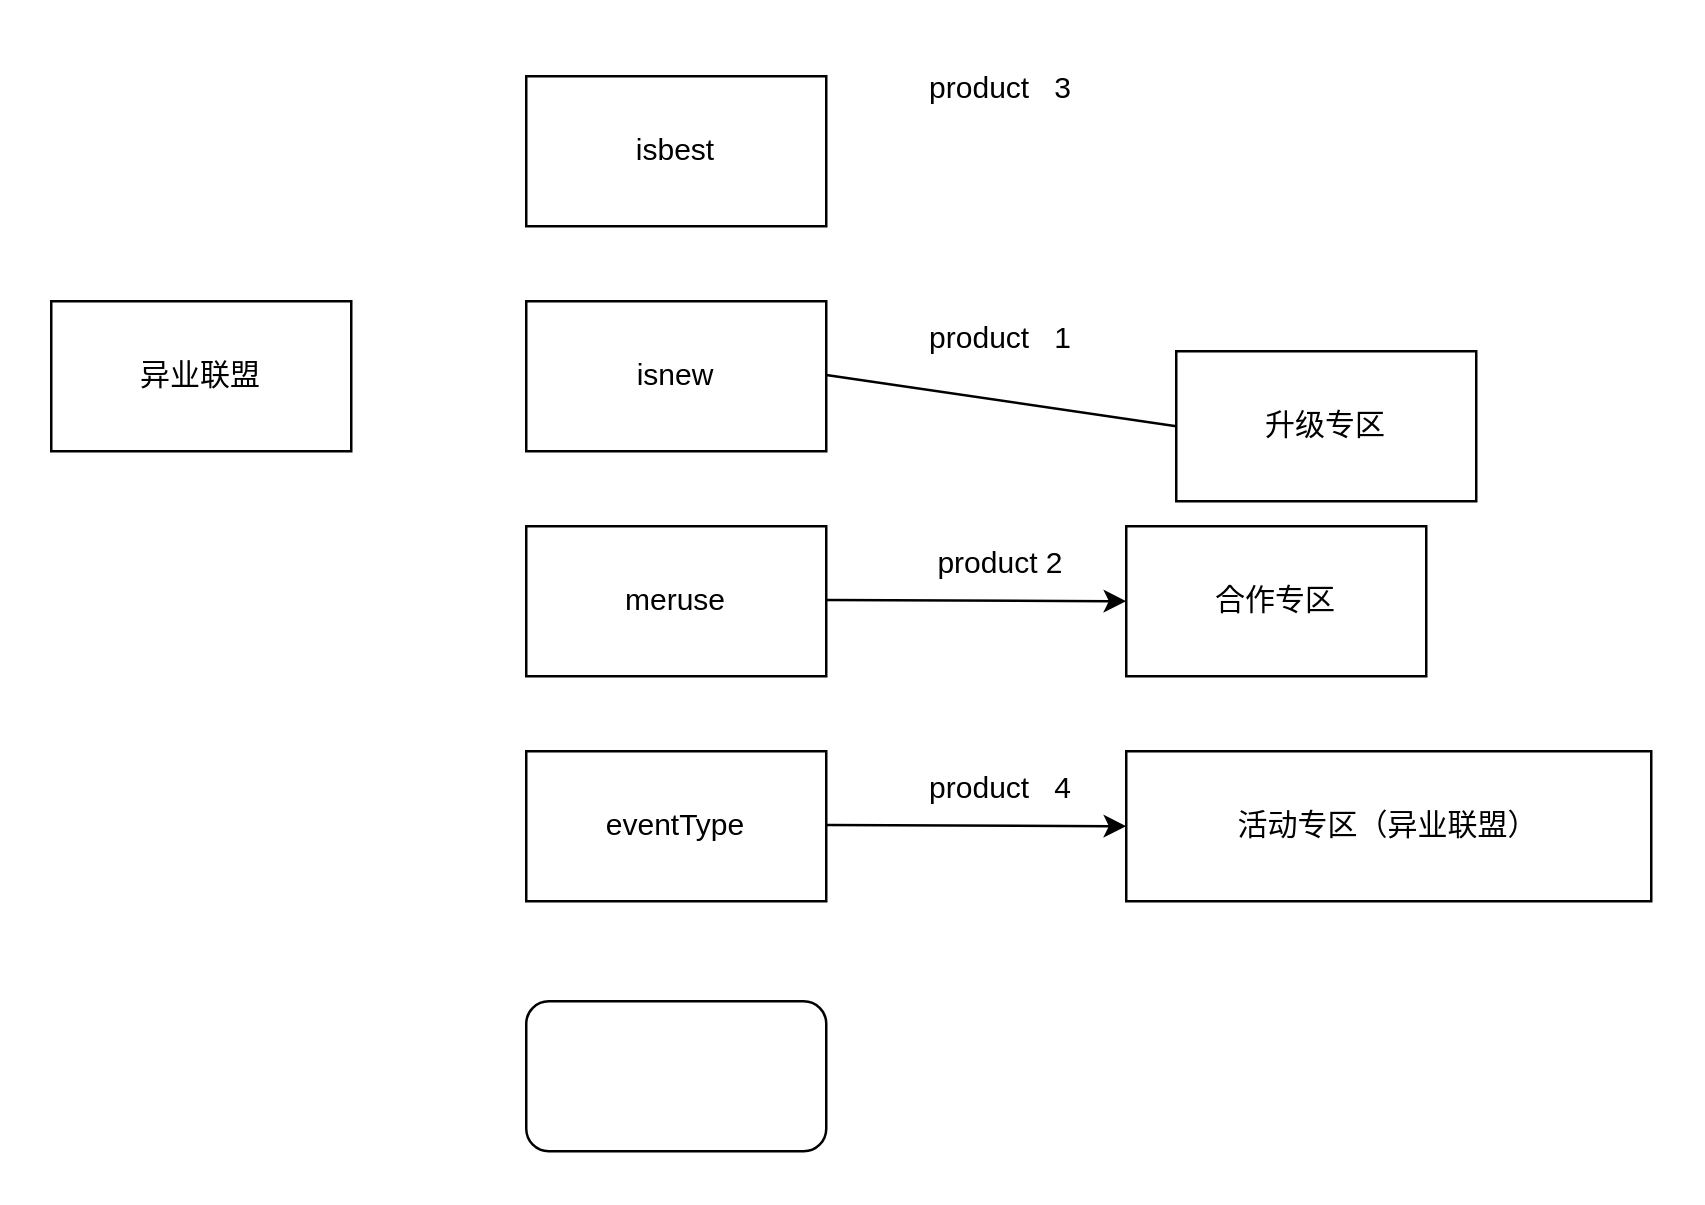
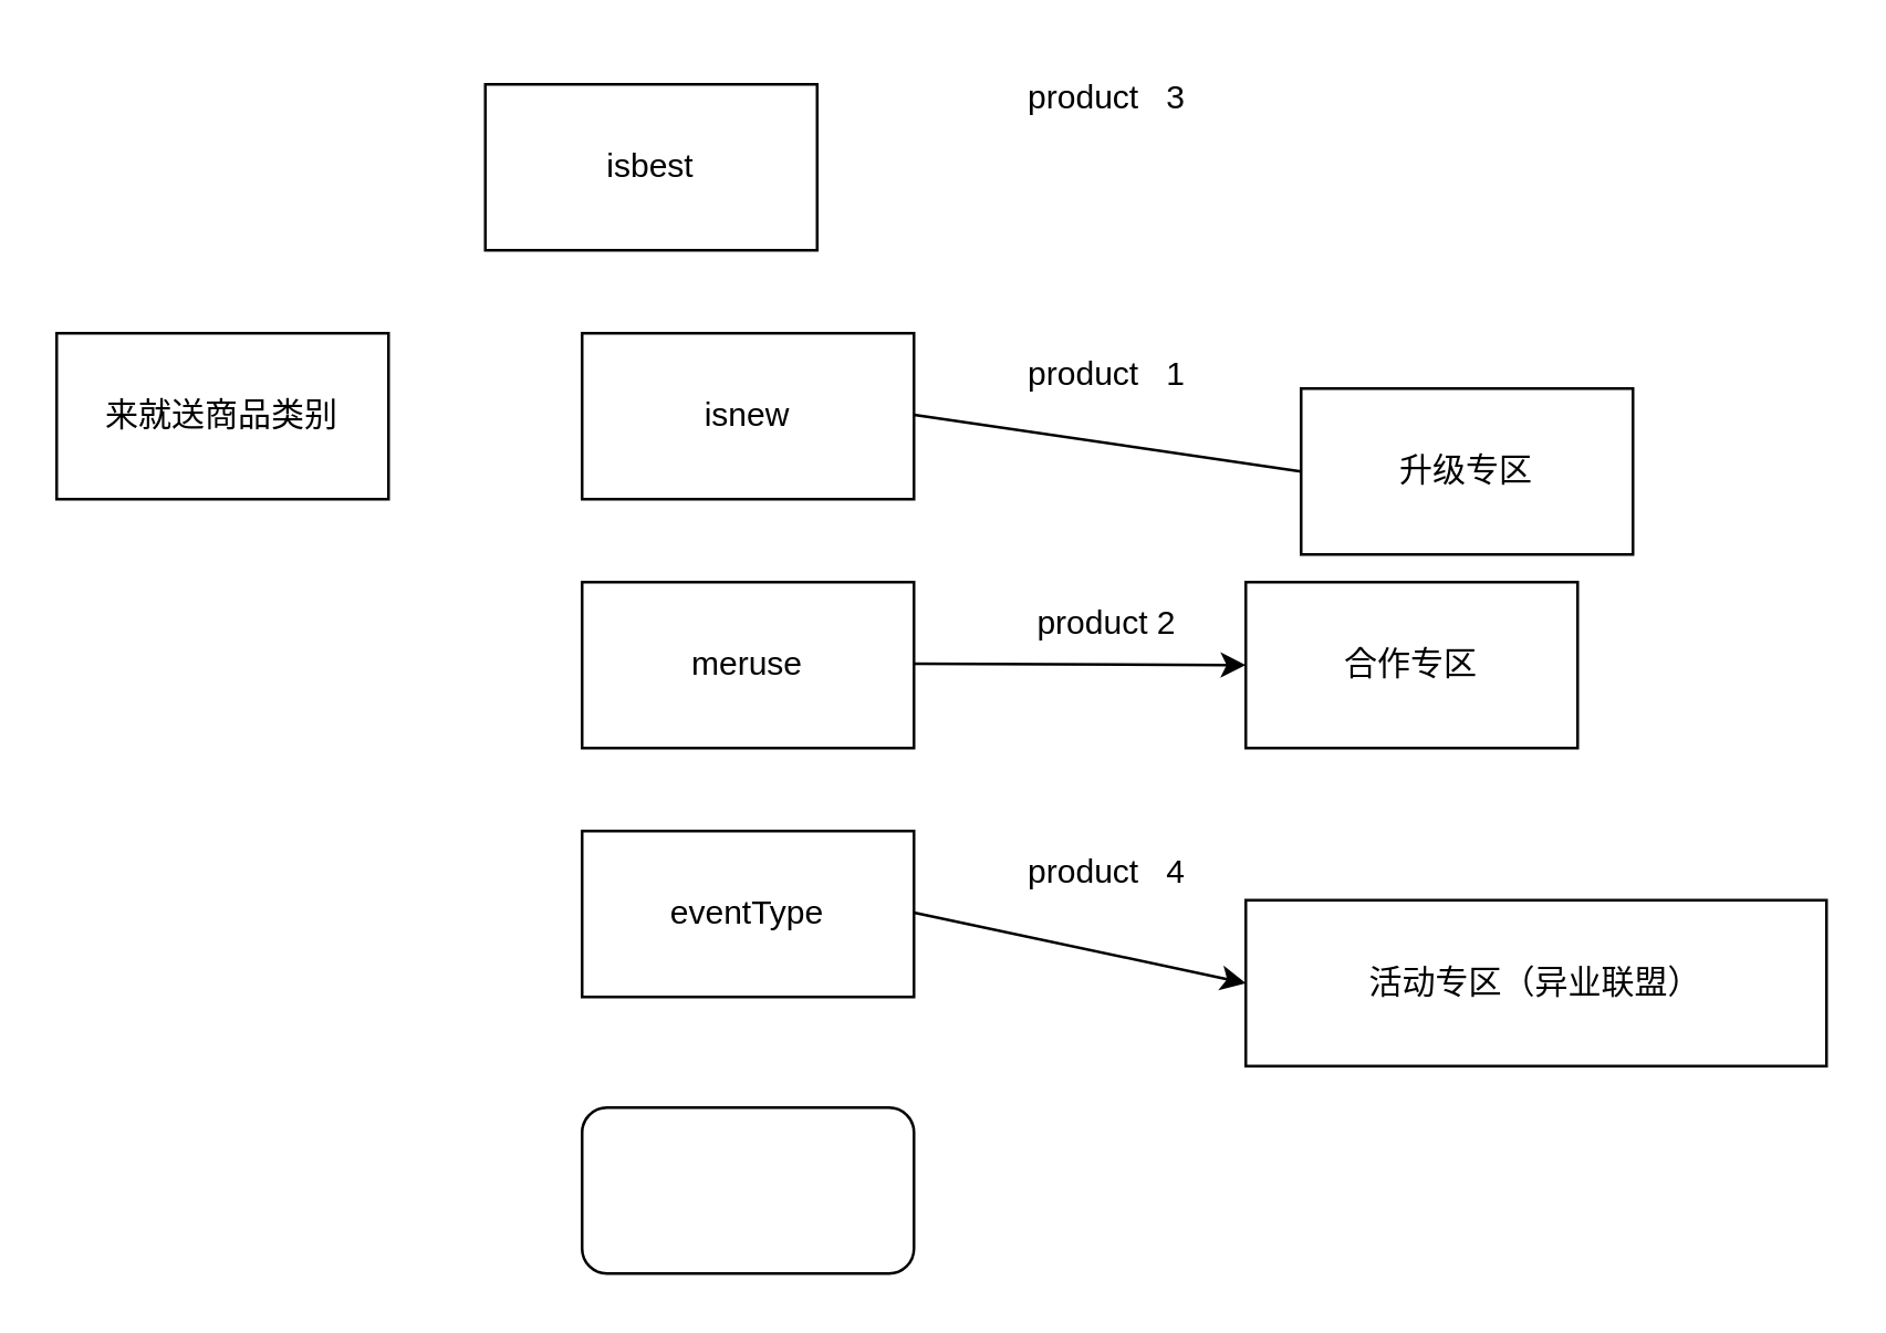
- <mxCell id="3" value="isbest" style="rounded=0;whiteSpace=wrap;html=1;" vertex="1" parent="1"><mxGeometry x="210" y="30" width="120" height="60" as="geometry" /></mxCell>
+ <mxCell id="3" value="isbest" style="rounded=0;whiteSpace=wrap;html=1;" vertex="1" parent="1"><mxGeometry x="175" y="30" width="120" height="60" as="geometry" /></mxCell>
- <mxCell id="2" value="异业联盟" style="rounded=0;whiteSpace=wrap;html=1;" vertex="1" parent="1"><mxGeometry x="20" y="120" width="120" height="60" as="geometry" /></mxCell>
+ <mxCell id="2" value="来就送商品类别" style="rounded=0;whiteSpace=wrap;html=1;" vertex="1" parent="1"><mxGeometry x="20" y="120" width="120" height="60" as="geometry" /></mxCell>
- <mxCell id="13" value="活动专区（异业联盟）" style="rounded=0;whiteSpace=wrap;html=1;" vertex="1" parent="1"><mxGeometry x="450" y="300" width="210" height="60" as="geometry" /></mxCell>
+ <mxCell id="13" value="活动专区（异业联盟）" style="rounded=0;whiteSpace=wrap;html=1;" vertex="1" parent="1"><mxGeometry x="450" y="325" width="210" height="60" as="geometry" /></mxCell>
